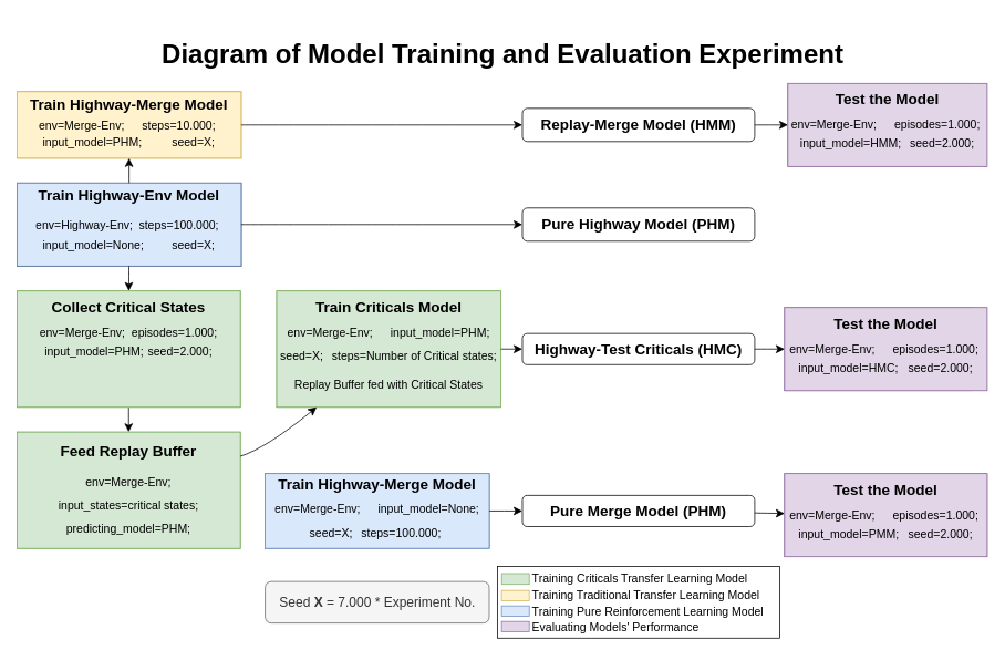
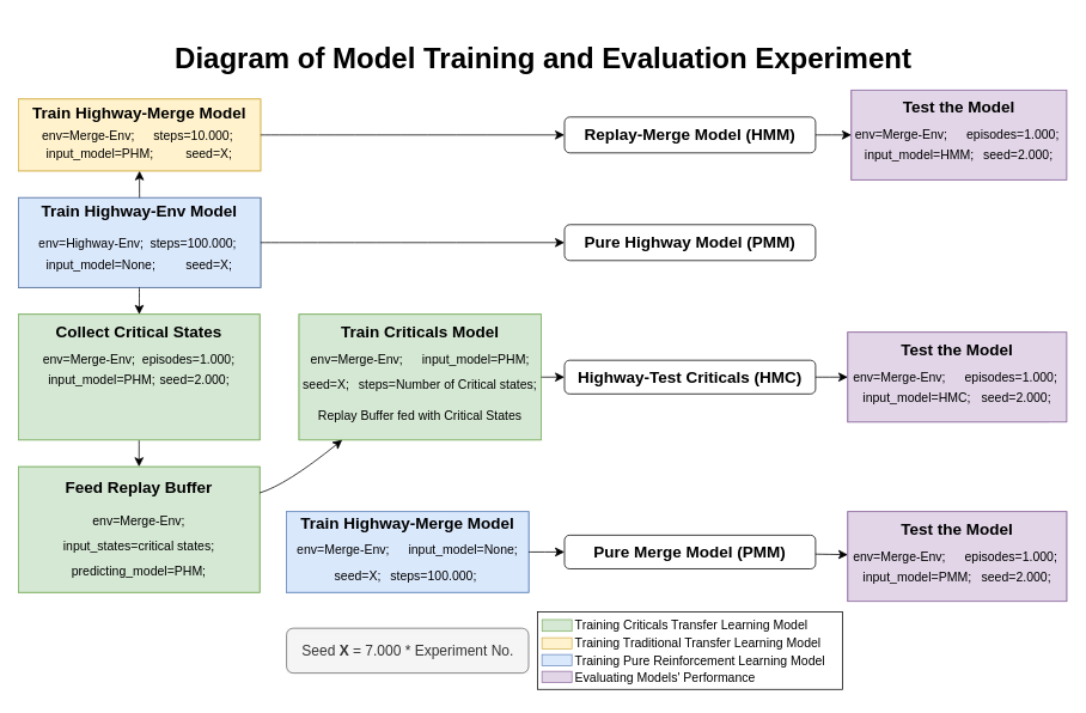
- <mxCell id="27" value="&lt;div style=&quot;line-height: 90%;&quot;&gt;&lt;h1 style=&quot;margin-top: 0px; line-height: 90%;&quot;&gt;&lt;font style=&quot;font-size: 18px; line-height: 90%;&quot;&gt;Pure Highway Model (PHM)&lt;/font&gt;&lt;/h1&gt;&lt;/div&gt;" style="text;html=1;whiteSpace=wrap;overflow=hidden;rounded=0;align=center;shadow=0;" parent="25" vertex="1"><mxGeometry width="280" height="40" as="geometry" /></mxCell>
+ <mxCell id="27" value="&lt;div style=&quot;line-height: 90%;&quot;&gt;&lt;h1 style=&quot;margin-top: 0px; line-height: 90%;&quot;&gt;&lt;font style=&quot;font-size: 18px; line-height: 90%;&quot;&gt;Pure Highway Model (PMM)&lt;/font&gt;&lt;/h1&gt;&lt;/div&gt;" style="text;html=1;whiteSpace=wrap;overflow=hidden;rounded=0;align=center;shadow=0;" parent="25" vertex="1"><mxGeometry width="280" height="40" as="geometry" /></mxCell>
- <mxCell id="47" value="&lt;div style=&quot;line-height: 90%;&quot;&gt;&lt;h1 style=&quot;margin-top: 0px; line-height: 90%;&quot;&gt;&lt;font style=&quot;font-size: 18px; line-height: 90%;&quot;&gt;Pure Merge Model (PHM)&lt;/font&gt;&lt;/h1&gt;&lt;/div&gt;" style="text;html=1;whiteSpace=wrap;overflow=hidden;rounded=0;align=center;shadow=0;" parent="45" vertex="1"><mxGeometry width="280" height="37.5" as="geometry" /></mxCell>
+ <mxCell id="47" value="&lt;div style=&quot;line-height: 90%;&quot;&gt;&lt;h1 style=&quot;margin-top: 0px; line-height: 90%;&quot;&gt;&lt;font style=&quot;font-size: 18px; line-height: 90%;&quot;&gt;Pure Merge Model (PMM)&lt;/font&gt;&lt;/h1&gt;&lt;/div&gt;" style="text;html=1;whiteSpace=wrap;overflow=hidden;rounded=0;align=center;shadow=0;" parent="45" vertex="1"><mxGeometry width="280" height="37.5" as="geometry" /></mxCell>
